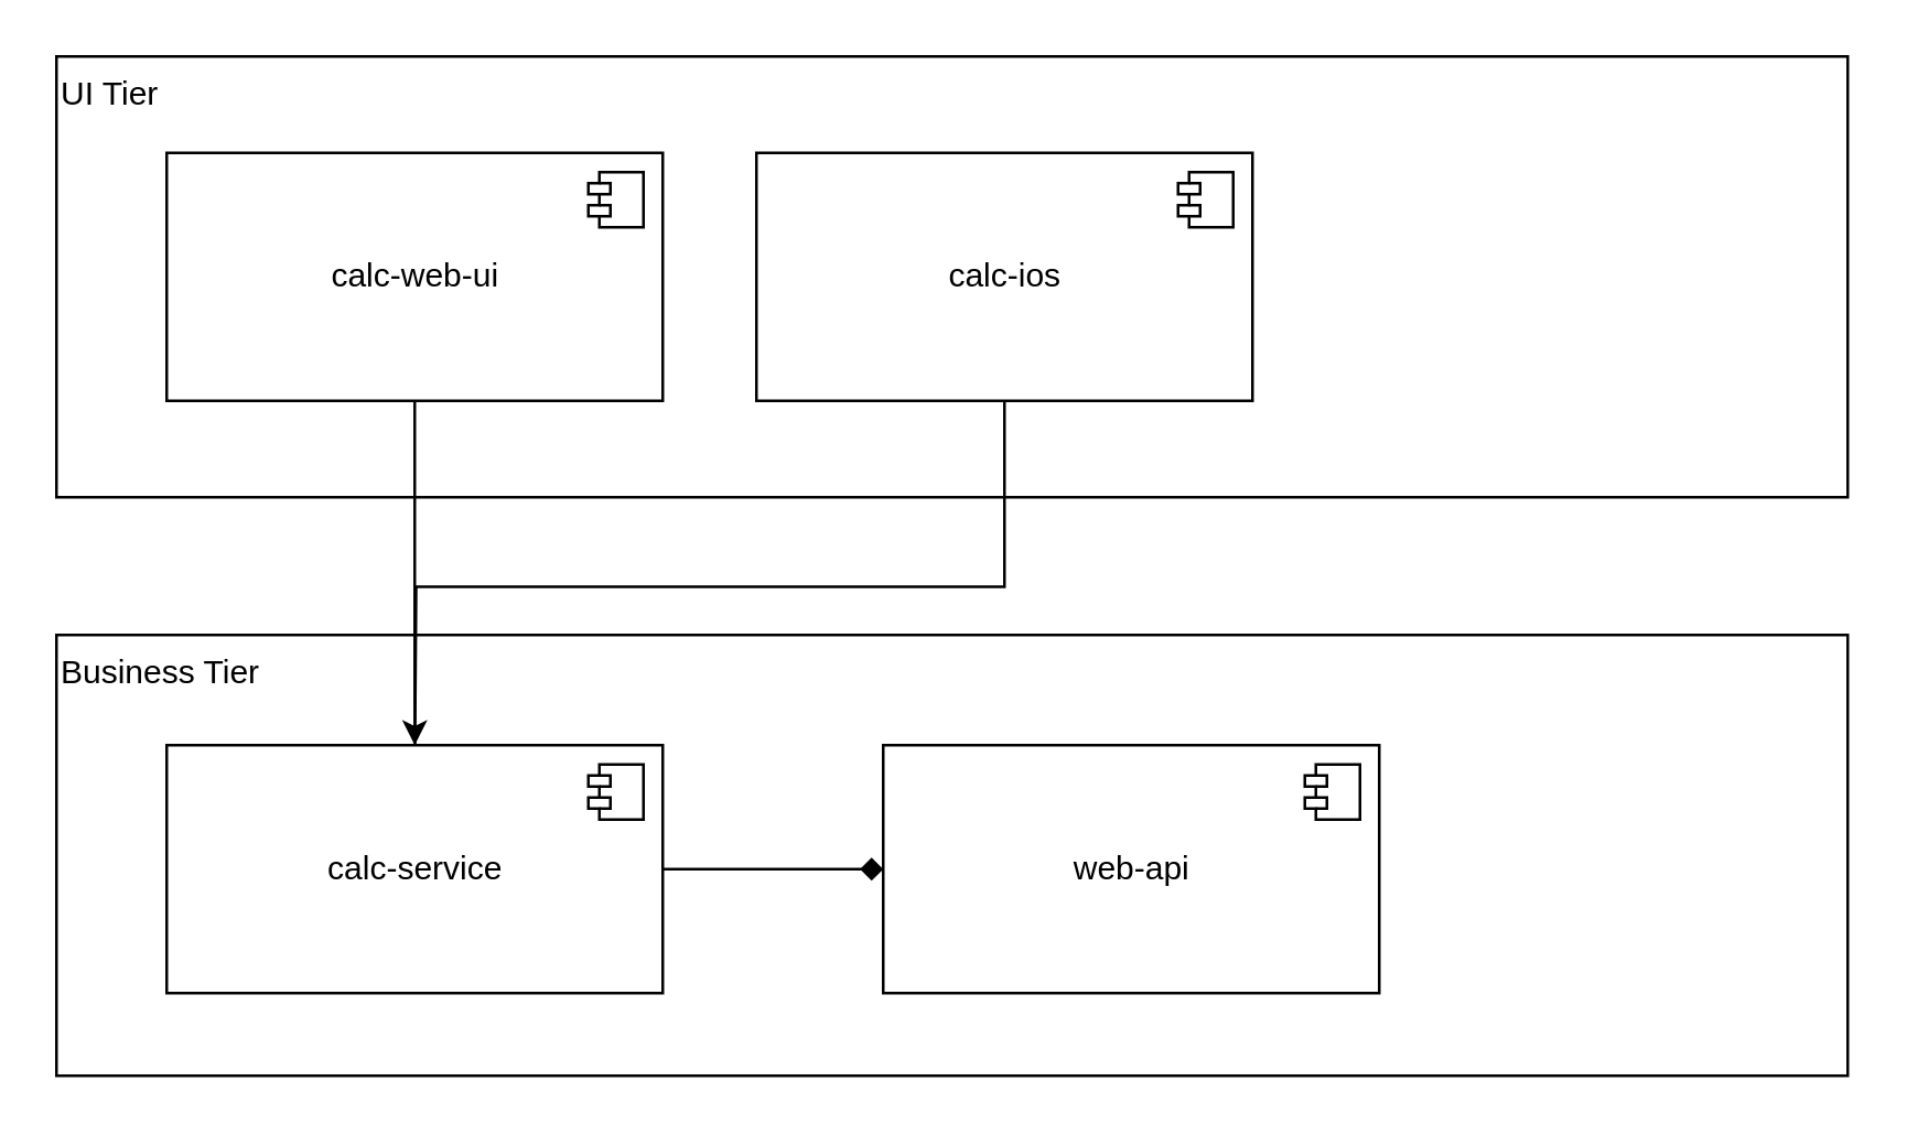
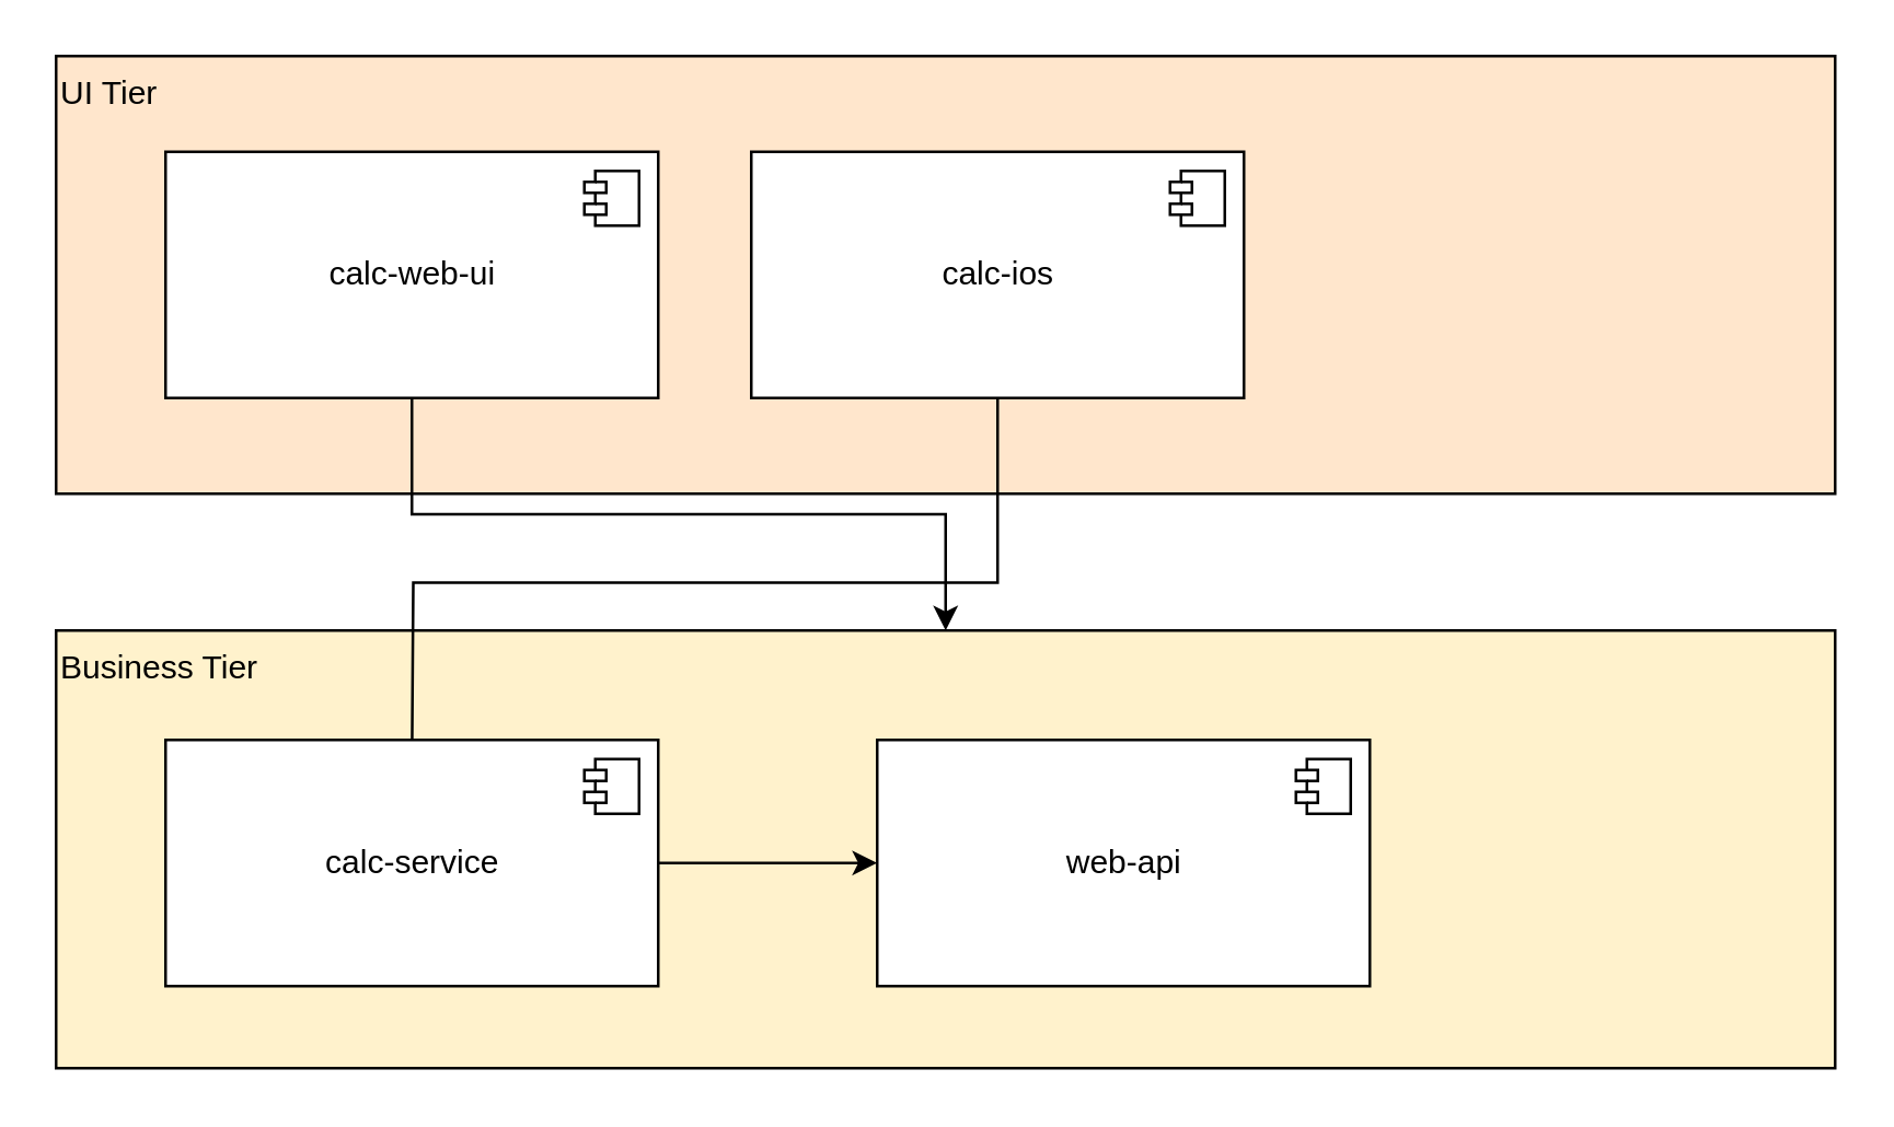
- <mxCell id="3" value="&lt;div&gt;&lt;span&gt;UI Tier&lt;/span&gt;&lt;/div&gt;" style="rounded=0;whiteSpace=wrap;html=1;align=left;verticalAlign=top;" vertex="1" parent="1"><mxGeometry x="20" y="20" width="650" height="160" as="geometry" /></mxCell>
+ <mxCell id="3" value="&lt;div&gt;&lt;span&gt;UI Tier&lt;/span&gt;&lt;/div&gt;" style="rounded=0;whiteSpace=wrap;html=1;align=left;verticalAlign=top;fillColor=#ffe6cc;" vertex="1" parent="1"><mxGeometry x="20" y="20" width="650" height="160" as="geometry" /></mxCell>
- <mxCell id="4" style="edgeStyle=orthogonalEdgeStyle;rounded=0;orthogonalLoop=1;jettySize=auto;html=1;" edge="1" parent="1" source="5" target="11"><mxGeometry relative="1" as="geometry" /></mxCell>
+ <mxCell id="4" style="edgeStyle=orthogonalEdgeStyle;rounded=0;orthogonalLoop=1;jettySize=auto;html=1;" edge="1" parent="1" source="5" target="2"><mxGeometry relative="1" as="geometry" /></mxCell>
- <mxCell id="2" value="Business Tier" style="rounded=0;whiteSpace=wrap;html=1;align=left;verticalAlign=top;" vertex="1" parent="1"><mxGeometry x="20" y="230" width="650" height="160" as="geometry" /></mxCell>
+ <mxCell id="2" value="Business Tier" style="rounded=0;whiteSpace=wrap;html=1;align=left;verticalAlign=top;fillColor=#fff2cc;" vertex="1" parent="1"><mxGeometry x="20" y="230" width="650" height="160" as="geometry" /></mxCell>
- <mxCell id="10" value="" style="edgeStyle=orthogonalEdgeStyle;rounded=0;orthogonalLoop=1;jettySize=auto;html=1;endArrow=diamond;" edge="1" parent="1" source="11" target="13"><mxGeometry relative="1" as="geometry" /></mxCell>
+ <mxCell id="10" value="" style="edgeStyle=orthogonalEdgeStyle;rounded=0;orthogonalLoop=1;jettySize=auto;html=1;" edge="1" parent="1" source="11" target="13"><mxGeometry relative="1" as="geometry" /></mxCell>
